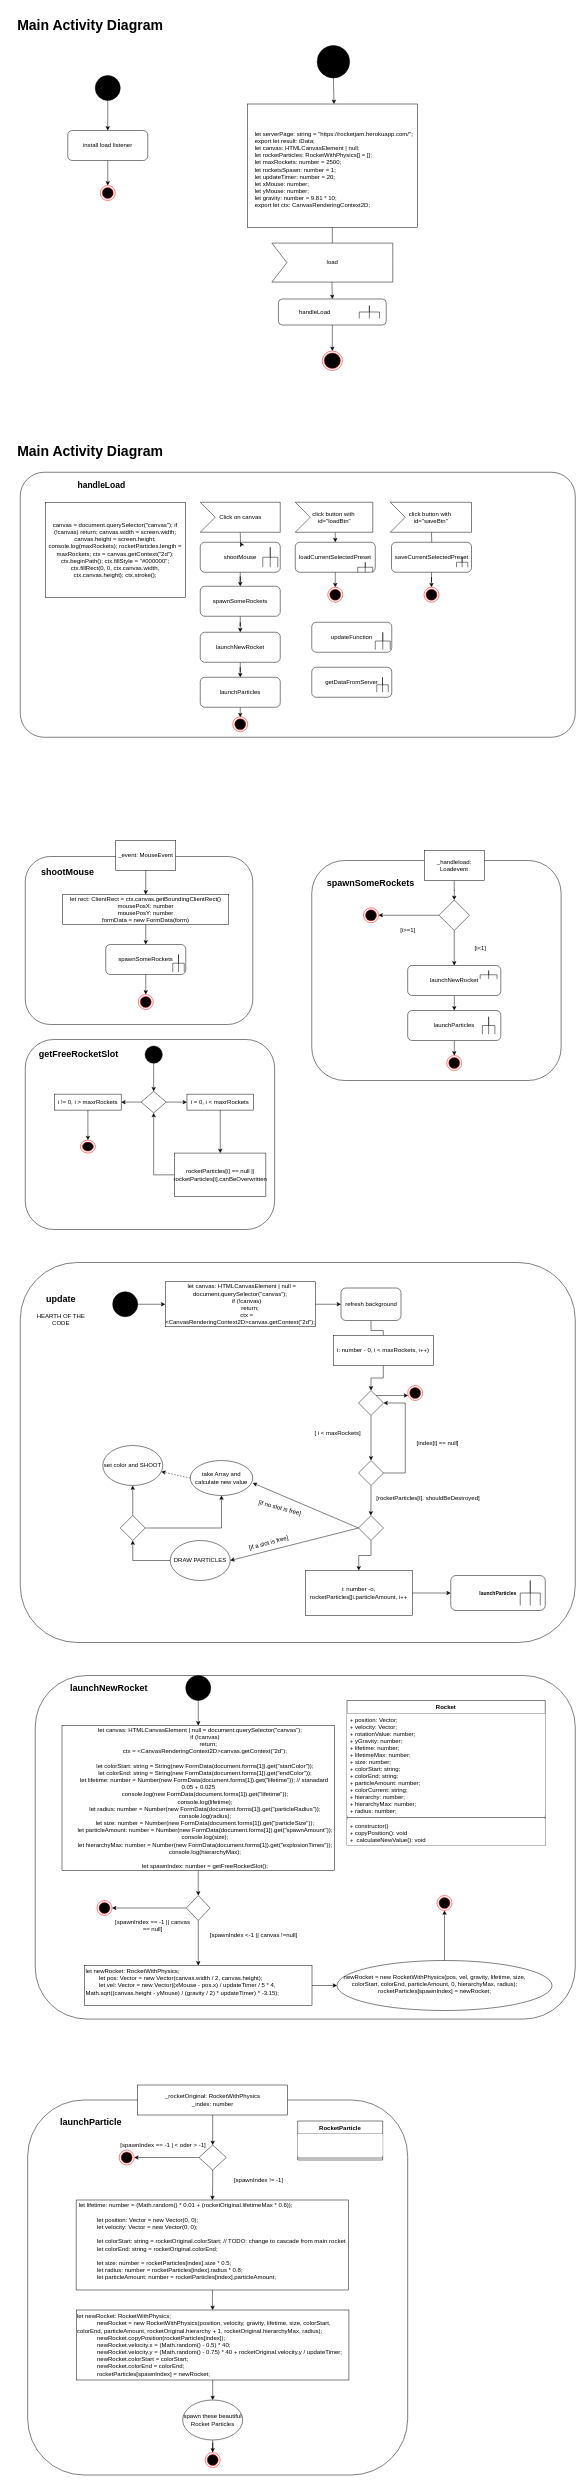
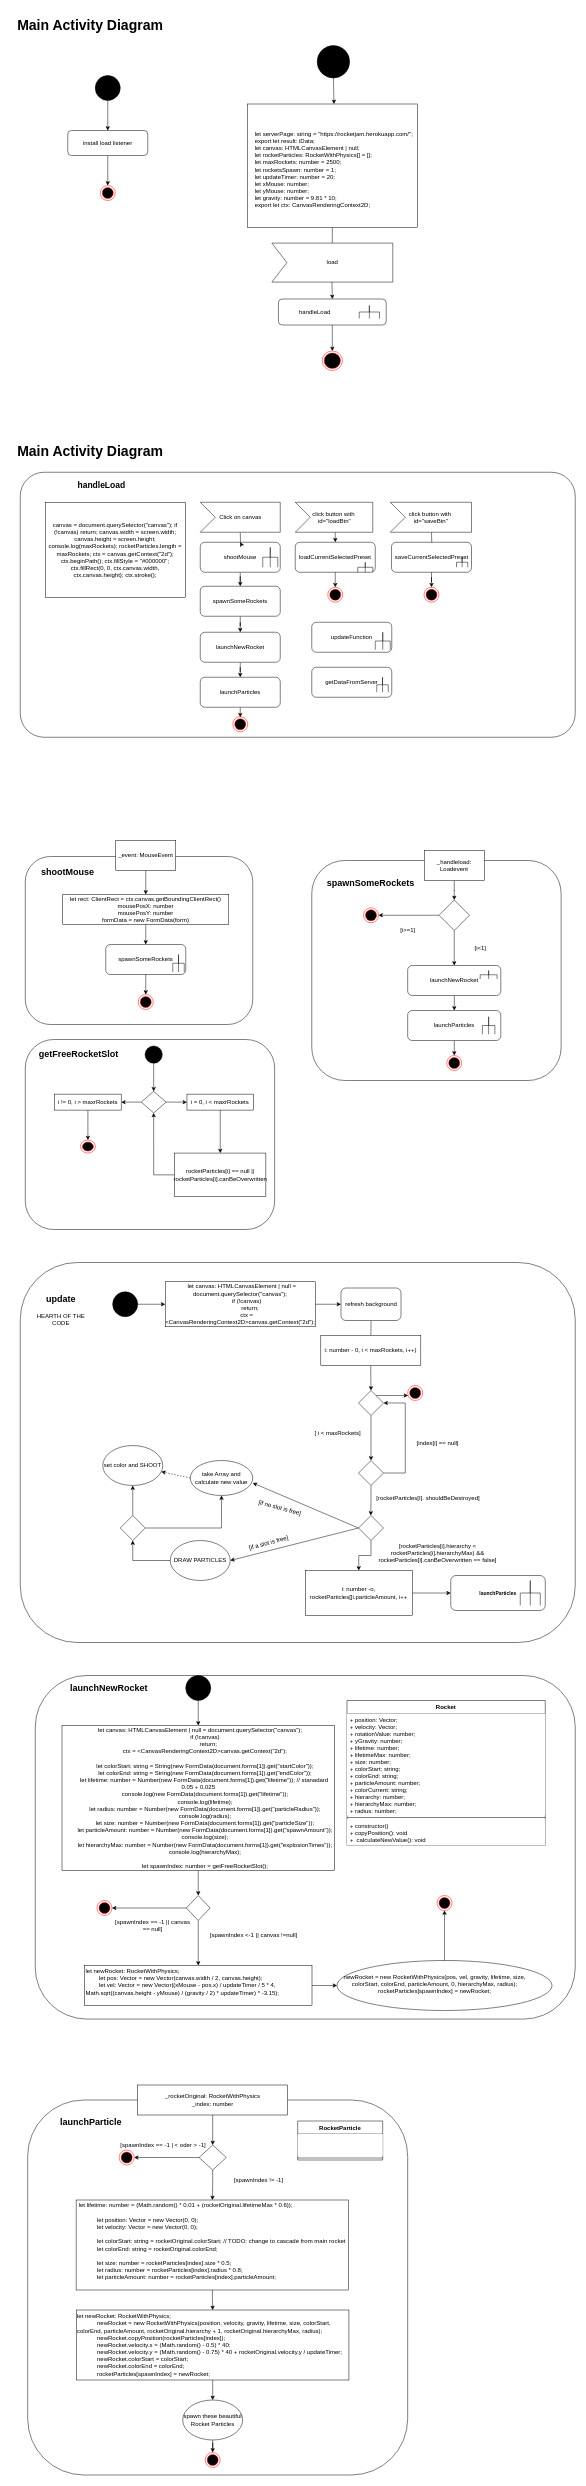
- <mxCell id="22" value="install load listener" style="rounded=1;whiteSpace=wrap;html=1;fillColor=#ffffff;align=center;" parent="1" vertex="1"><mxGeometry x="135" y="260" width="160" height="60" as="geometry" /></mxCell>
+ <mxCell id="22" value="install load listener" style="rounded=1;whiteSpace=wrap;html=1;fillColor=#ffffff;align=center;" parent="1" vertex="1"><mxGeometry x="135" y="260" width="160" height="50" as="geometry" /></mxCell>
- <mxCell id="169" value="i: number - 0, i &amp;lt; maxRockets, i++)" style="rounded=0;whiteSpace=wrap;html=1;" parent="1" vertex="1"><mxGeometry x="666.11" y="2670" width="200" height="60" as="geometry" /></mxCell>
+ <mxCell id="169" value="i: number - 0, i &amp;lt; maxRockets, i++)" style="rounded=0;whiteSpace=wrap;html=1;" parent="1" vertex="1"><mxGeometry x="641.11" y="2670" width="200" height="60" as="geometry" /></mxCell>
+ <mxCell id="184" value="[rocketParticles[i].hierarchy &amp;lt; rocketParticles[i].hierarchyMax) &amp;amp;&amp;amp; rocketParticles[i].canBeOverwritten == false]" style="text;html=1;strokeColor=none;fillColor=none;align=center;verticalAlign=middle;whiteSpace=wrap;rounded=0;" parent="1" vertex="1"><mxGeometry x="730" y="3080" width="290" height="50" as="geometry" /></mxCell>
